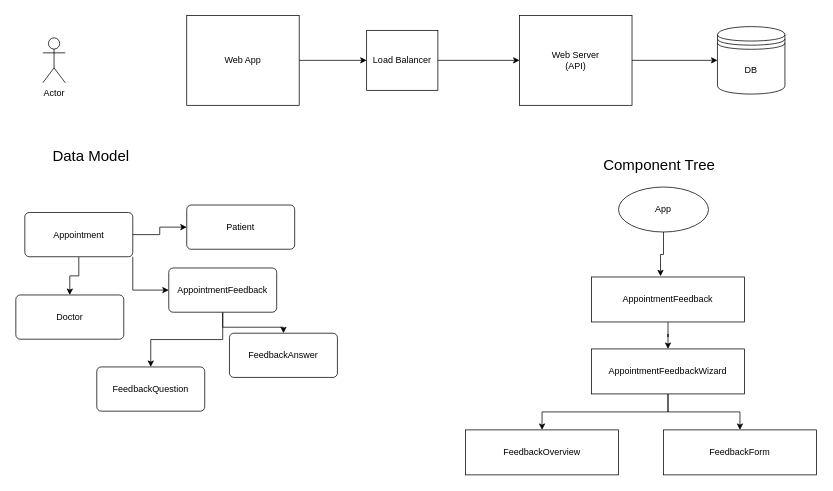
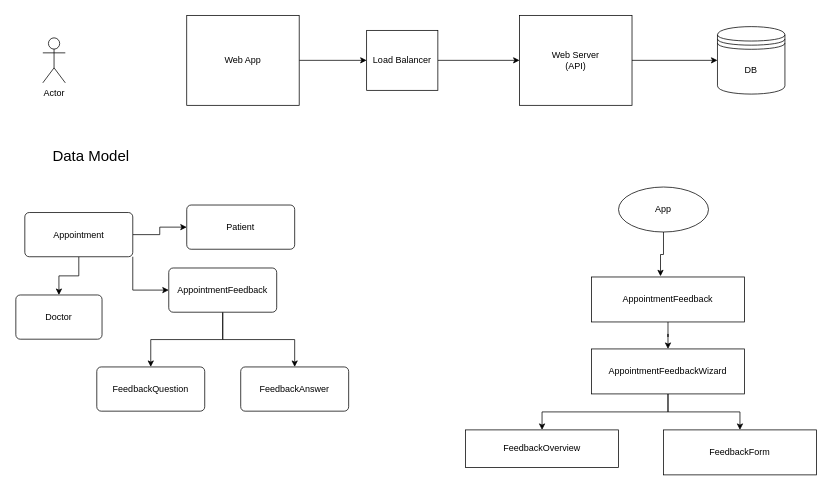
- <mxCell id="27" value="&lt;font style=&quot;font-size: 20px;&quot;&gt;Component Tree&lt;/font&gt;" style="text;html=1;align=center;verticalAlign=middle;resizable=0;points=[];autosize=1;strokeColor=none;fillColor=none;" vertex="1" parent="1"><mxGeometry x="788" y="201" width="180" height="36" as="geometry" /></mxCell>
- <mxCell id="14" value="&lt;div&gt;Doctor&lt;/div&gt;" style="rounded=1;arcSize=10;whiteSpace=wrap;html=1;align=center;" vertex="1" parent="1"><mxGeometry x="20" y="393" width="144" height="59" as="geometry" /></mxCell>
+ <mxCell id="14" value="&lt;div&gt;Doctor&lt;/div&gt;" style="rounded=1;arcSize=10;whiteSpace=wrap;html=1;align=center;" vertex="1" parent="1"><mxGeometry x="20" y="393" width="115" height="59" as="geometry" /></mxCell>
- <mxCell id="20" value="FeedbackAnswer" style="rounded=1;arcSize=10;whiteSpace=wrap;html=1;align=center;" vertex="1" parent="1"><mxGeometry x="305" y="444" width="144" height="59" as="geometry" /></mxCell>
+ <mxCell id="20" value="FeedbackAnswer" style="rounded=1;arcSize=10;whiteSpace=wrap;html=1;align=center;" vertex="1" parent="1"><mxGeometry x="320" y="489" width="144" height="59" as="geometry" /></mxCell>
- <mxCell id="30" value="FeedbackOverview" style="rounded=0;whiteSpace=wrap;html=1;" vertex="1" parent="1"><mxGeometry x="620" y="573" width="204" height="60" as="geometry" /></mxCell>
+ <mxCell id="30" value="FeedbackOverview" style="rounded=0;whiteSpace=wrap;html=1;" vertex="1" parent="1"><mxGeometry x="620" y="573" width="204" height="50" as="geometry" /></mxCell>
